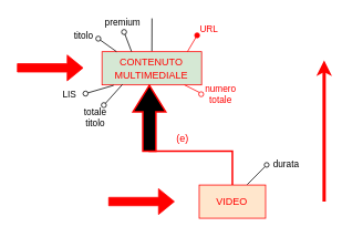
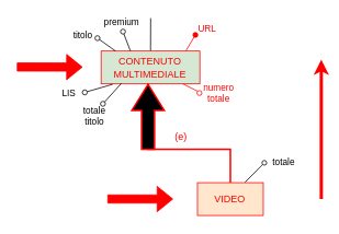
- <mxCell id="15" value="&lt;font style=&quot;font-size: 11px;&quot;&gt;durata&lt;/font&gt;" style="text;html=1;align=center;verticalAlign=middle;resizable=0;points=[];autosize=1;strokeColor=none;fillColor=none;" parent="1" vertex="1"><mxGeometry x="319.48" y="181.61" width="50" height="30" as="geometry" /></mxCell>
+ <mxCell id="15" value="&lt;font style=&quot;font-size: 11px;&quot;&gt;totale&lt;/font&gt;" style="text;html=1;align=center;verticalAlign=middle;resizable=0;points=[];autosize=1;strokeColor=none;fillColor=none;" parent="1" vertex="1"><mxGeometry x="319.48" y="181.61" width="50" height="30" as="geometry" /></mxCell>
